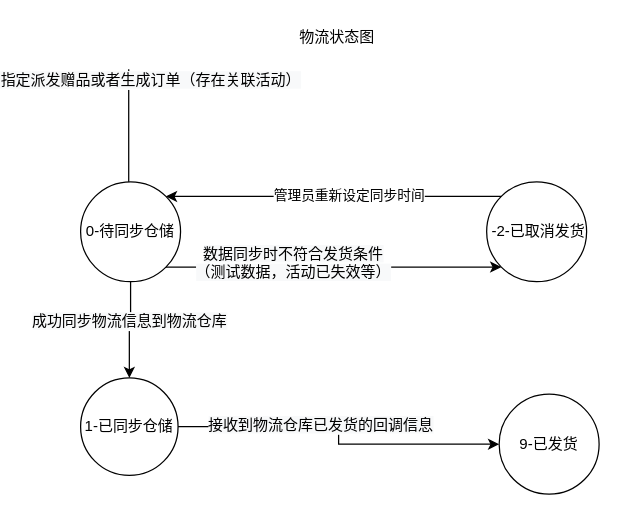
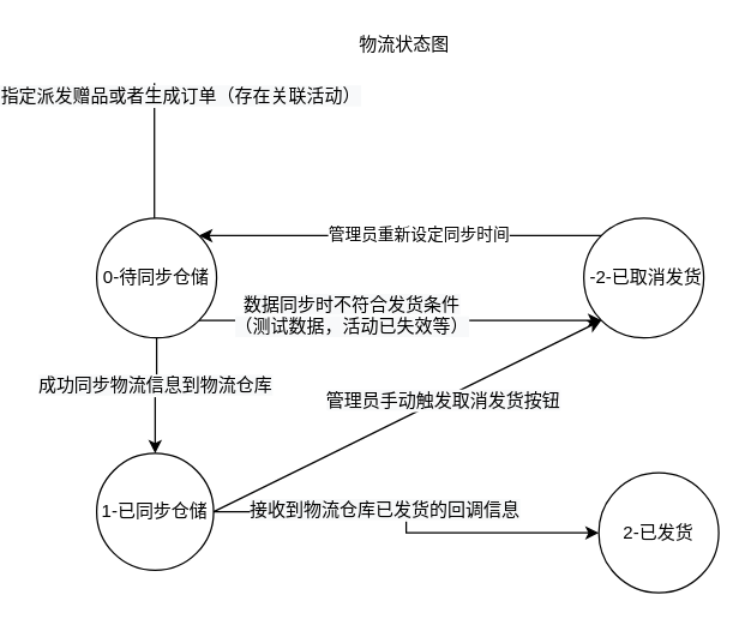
+ <mxCell id="15" value="" style="endArrow=classic;html=1;exitX=1;exitY=0.5;exitDx=0;exitDy=0;entryX=0;entryY=1;entryDx=0;entryDy=0;" edge="1" parent="1" source="12" target="13"><mxGeometry width="50" height="50" relative="1" as="geometry"><mxPoint x="98" y="350" as="sourcePoint" /><mxPoint x="355" y="225" as="targetPoint" /></mxGeometry></mxCell>
+ <mxCell id="16" value="&lt;span style=&quot;font-size: 12px ; background-color: rgb(248 , 249 , 250)&quot;&gt;管理员手动触发取消发货按钮&lt;/span&gt;" style="edgeLabel;html=1;align=center;verticalAlign=middle;resizable=0;points=[];" vertex="1" connectable="0" parent="15"><mxGeometry x="0.174" y="-2" relative="1" as="geometry"><mxPoint y="-1" as="offset" /></mxGeometry></mxCell>
- <mxCell id="14" value="&lt;span&gt;9-已发货&lt;/span&gt;" style="ellipse;whiteSpace=wrap;html=1;aspect=fixed;" vertex="1" parent="1"><mxGeometry x="355" y="315" width="80" height="80" as="geometry" /></mxCell>
+ <mxCell id="14" value="&lt;span&gt;2-已发货&lt;/span&gt;" style="ellipse;whiteSpace=wrap;html=1;aspect=fixed;" vertex="1" parent="1"><mxGeometry x="355" y="315" width="80" height="80" as="geometry" /></mxCell>
